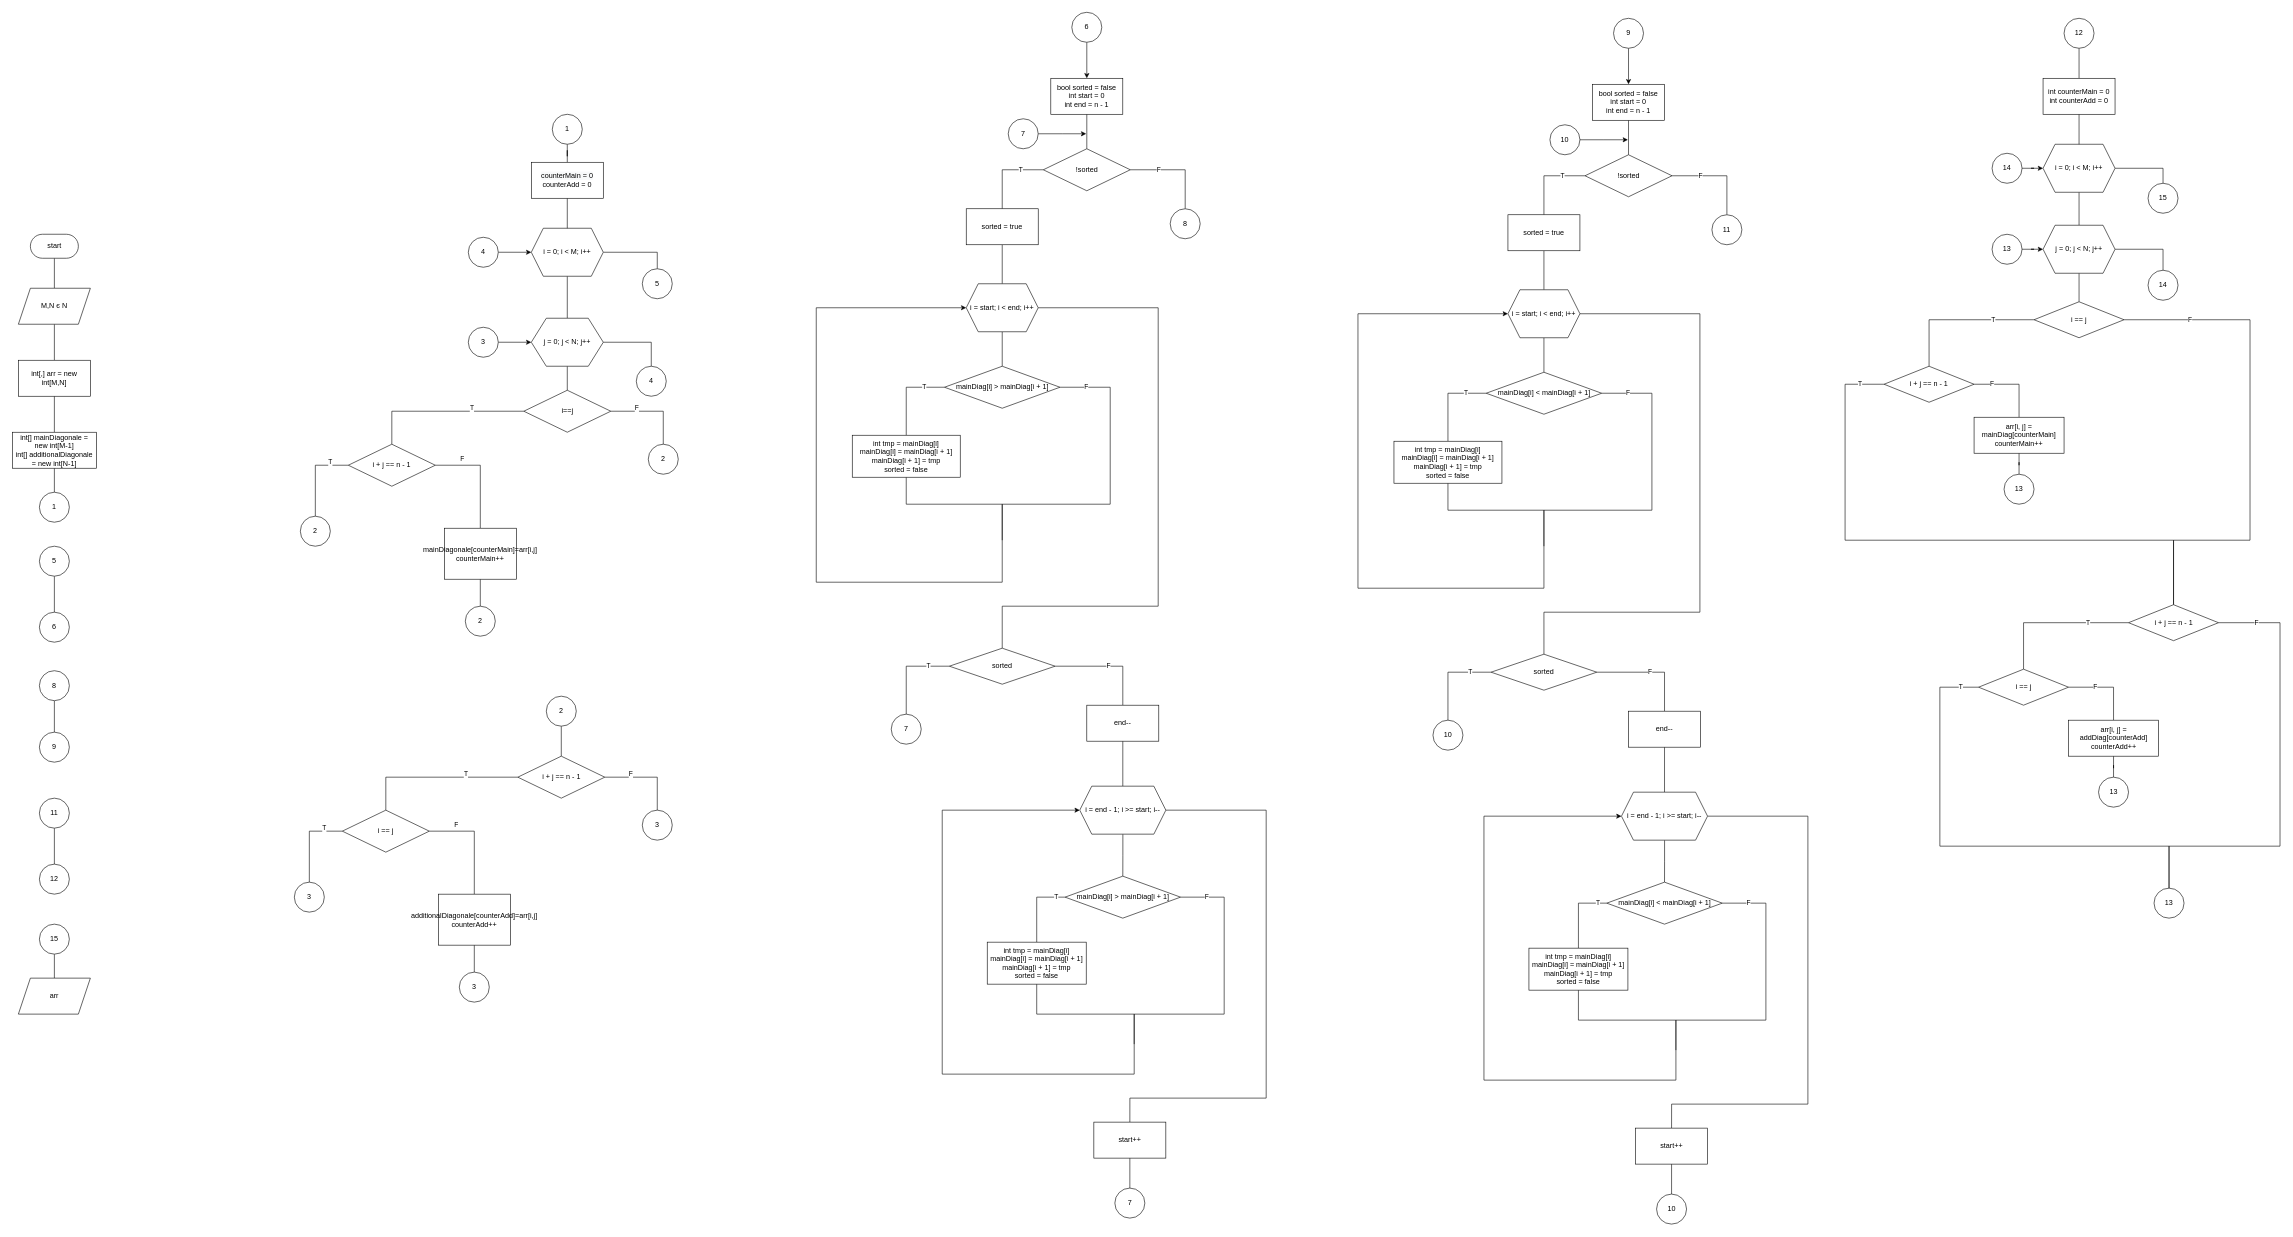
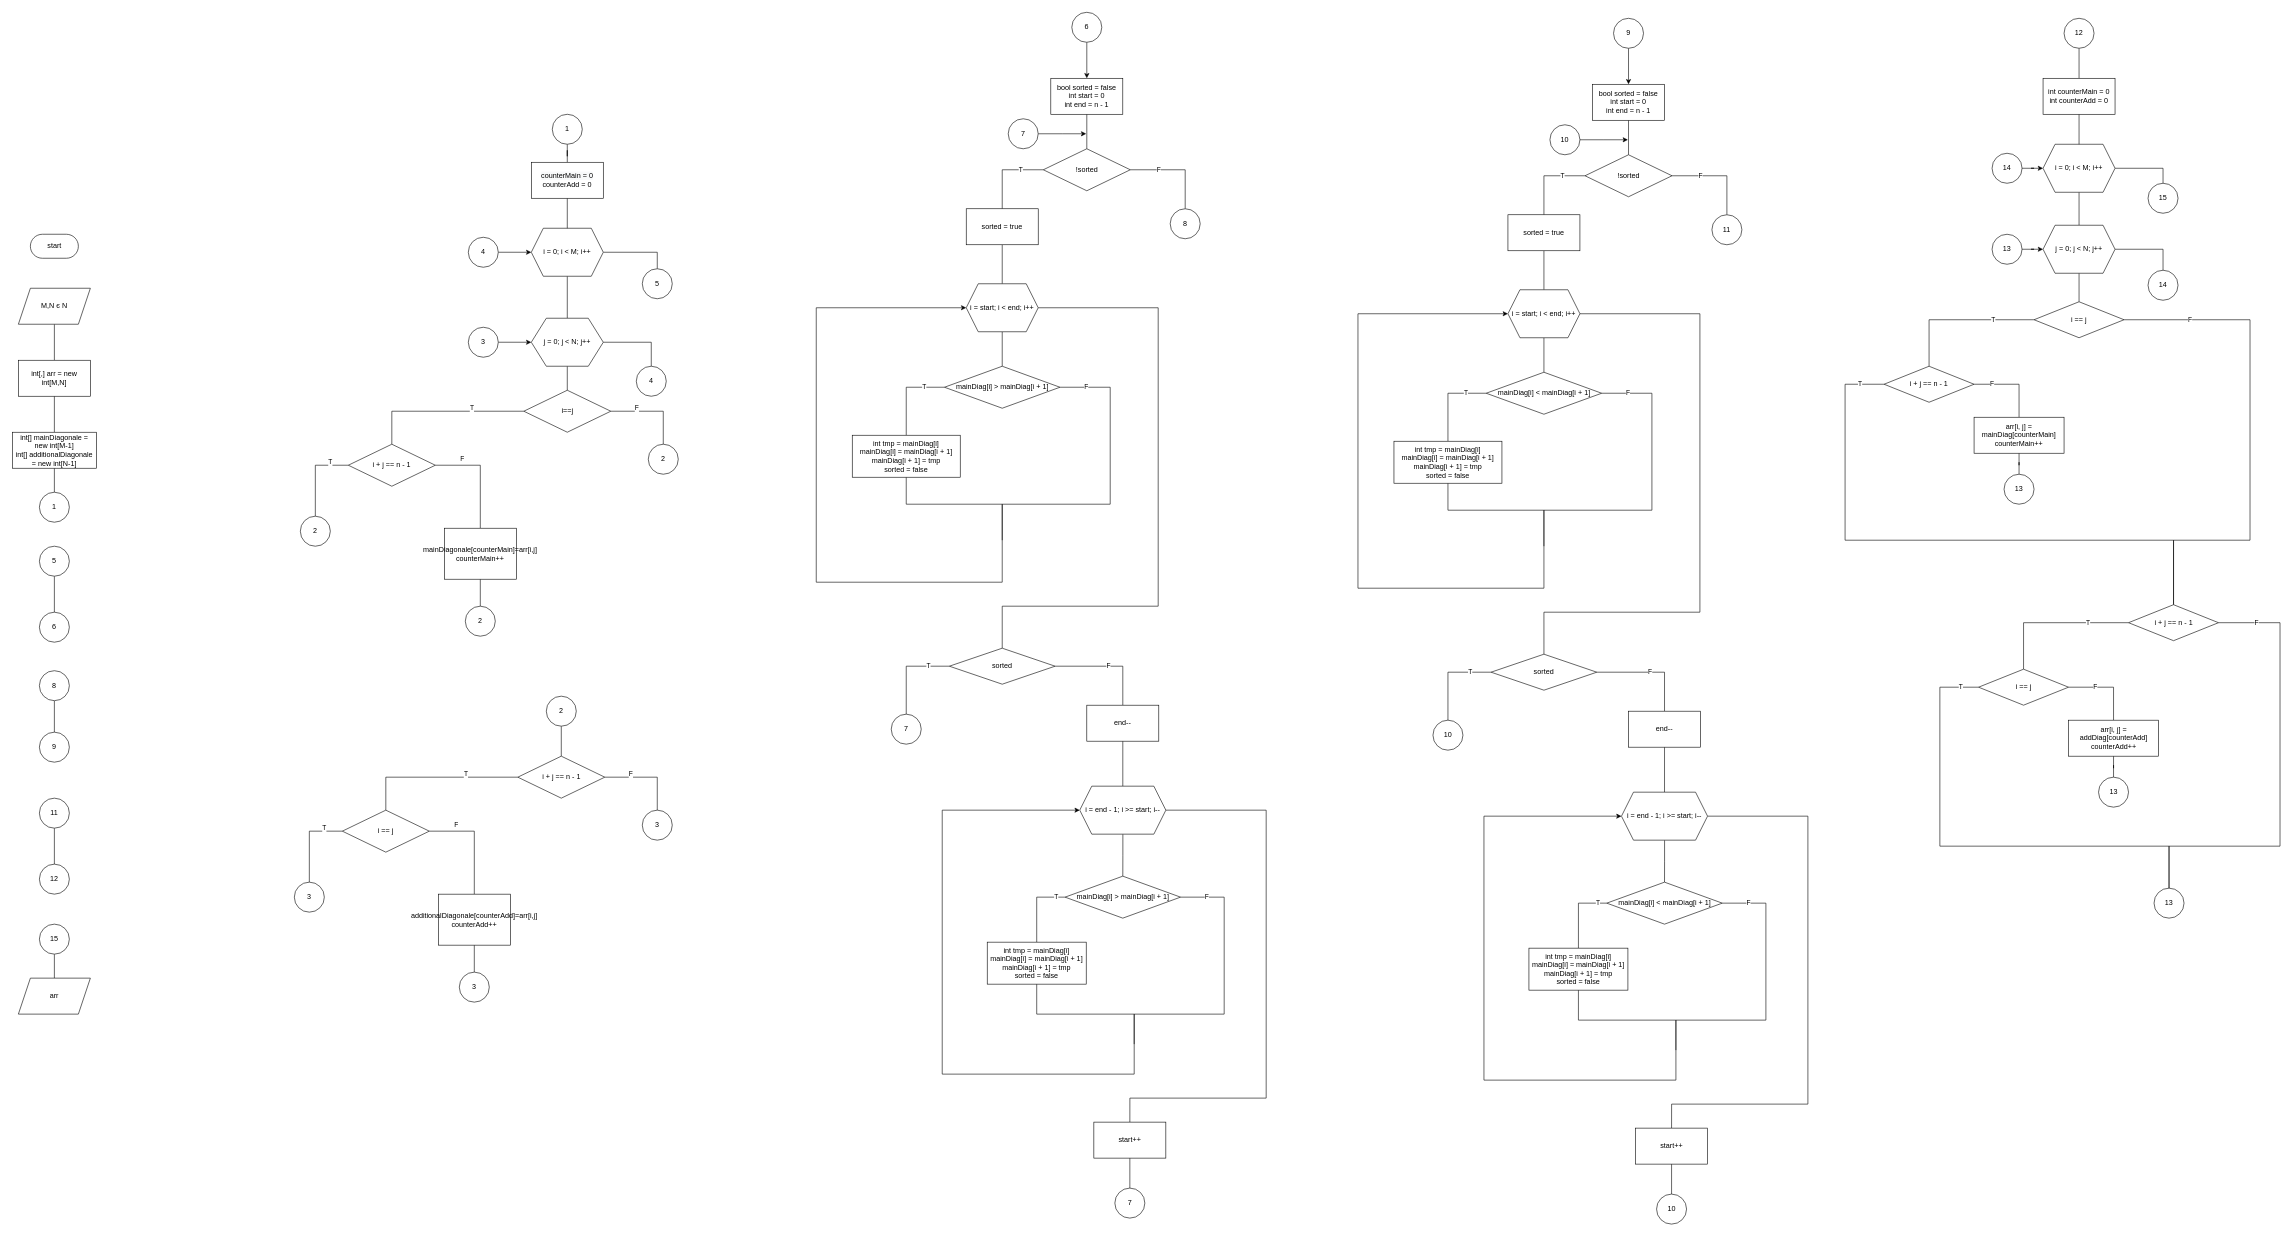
- <mxCell id="2" style="edgeStyle=orthogonalEdgeStyle;rounded=0;orthogonalLoop=1;jettySize=auto;html=1;entryX=0.5;entryY=0;entryDx=0;entryDy=0;endArrow=none;endFill=0;" edge="1" parent="1" source="3" target="5"><mxGeometry relative="1" as="geometry" /></mxCell>
